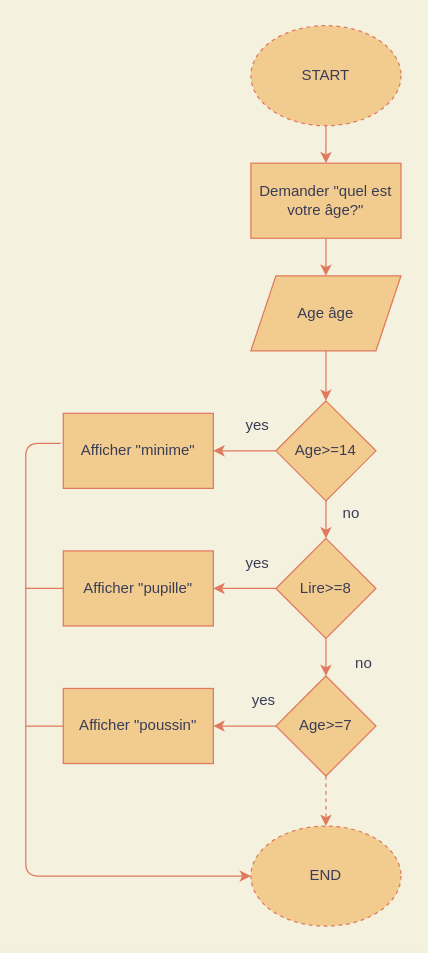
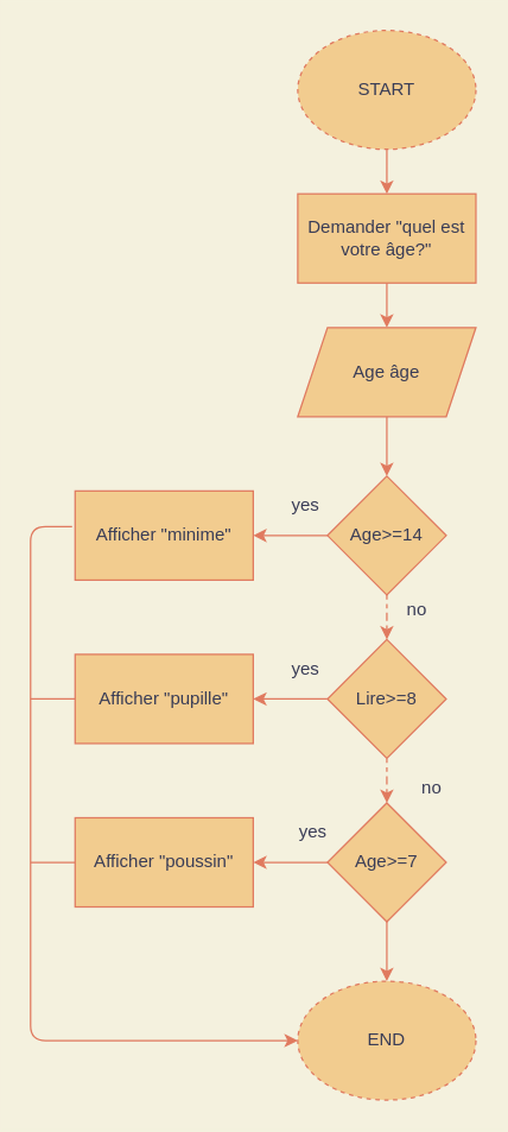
- <mxCell id="8" style="edgeStyle=orthogonalEdgeStyle;curved=0;rounded=1;sketch=0;orthogonalLoop=1;jettySize=auto;html=1;entryX=0.5;entryY=0;entryDx=0;entryDy=0;strokeColor=#E07A5F;fillColor=#F2CC8F;fontColor=#393C56;" edge="1" parent="1" source="10" target="13"><mxGeometry relative="1" as="geometry" /></mxCell>
+ <mxCell id="8" style="edgeStyle=orthogonalEdgeStyle;curved=0;rounded=1;sketch=0;orthogonalLoop=1;jettySize=auto;html=1;entryX=0.5;entryY=0;entryDx=0;entryDy=0;strokeColor=#E07A5F;fillColor=#F2CC8F;fontColor=#393C56;dashed=1;" edge="1" parent="1" source="10" target="13"><mxGeometry relative="1" as="geometry" /></mxCell>
- <mxCell id="11" style="edgeStyle=orthogonalEdgeStyle;curved=0;rounded=1;sketch=0;orthogonalLoop=1;jettySize=auto;html=1;entryX=0.5;entryY=0;entryDx=0;entryDy=0;strokeColor=#E07A5F;fillColor=#F2CC8F;fontColor=#393C56;" edge="1" parent="1" source="13" target="16"><mxGeometry relative="1" as="geometry" /></mxCell>
+ <mxCell id="11" style="edgeStyle=orthogonalEdgeStyle;curved=0;rounded=1;sketch=0;orthogonalLoop=1;jettySize=auto;html=1;entryX=0.5;entryY=0;entryDx=0;entryDy=0;strokeColor=#E07A5F;fillColor=#F2CC8F;fontColor=#393C56;dashed=1;" edge="1" parent="1" source="13" target="16"><mxGeometry relative="1" as="geometry" /></mxCell>
- <mxCell id="14" style="edgeStyle=orthogonalEdgeStyle;curved=0;rounded=1;sketch=0;orthogonalLoop=1;jettySize=auto;html=1;entryX=0.5;entryY=0;entryDx=0;entryDy=0;strokeColor=#E07A5F;fillColor=#F2CC8F;fontColor=#393C56;dashed=1;" edge="1" parent="1" source="16" target="17"><mxGeometry relative="1" as="geometry" /></mxCell>
+ <mxCell id="14" style="edgeStyle=orthogonalEdgeStyle;curved=0;rounded=1;sketch=0;orthogonalLoop=1;jettySize=auto;html=1;entryX=0.5;entryY=0;entryDx=0;entryDy=0;strokeColor=#E07A5F;fillColor=#F2CC8F;fontColor=#393C56;" edge="1" parent="1" source="16" target="17"><mxGeometry relative="1" as="geometry" /></mxCell>
